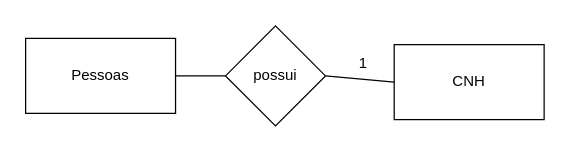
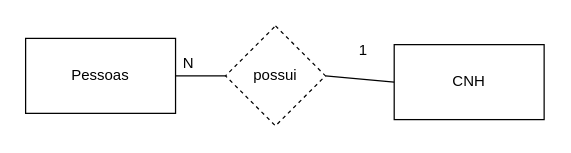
+ <mxCell id="7" value="N" style="text;html=1;align=center;verticalAlign=middle;resizable=0;points=[];autosize=1;" vertex="1" parent="1"><mxGeometry x="140" y="40" width="20" height="20" as="geometry" /></mxCell>
- <mxCell id="8" value="1" style="text;html=1;align=center;verticalAlign=middle;resizable=0;points=[];autosize=1;" vertex="1" parent="1"><mxGeometry x="280" y="40" width="20" height="20" as="geometry" /></mxCell>
+ <mxCell id="8" value="1" style="text;html=1;align=center;verticalAlign=middle;resizable=0;points=[];autosize=1;" vertex="1" parent="1"><mxGeometry x="280" y="30" width="20" height="20" as="geometry" /></mxCell>
- <mxCell id="4" value="possui" style="rhombus;whiteSpace=wrap;html=1;" vertex="1" parent="1"><mxGeometry x="180" y="20" width="80" height="80" as="geometry" /></mxCell>
+ <mxCell id="4" value="possui" style="rhombus;whiteSpace=wrap;html=1;dashed=1;" vertex="1" parent="1"><mxGeometry x="180" y="20" width="80" height="80" as="geometry" /></mxCell>
